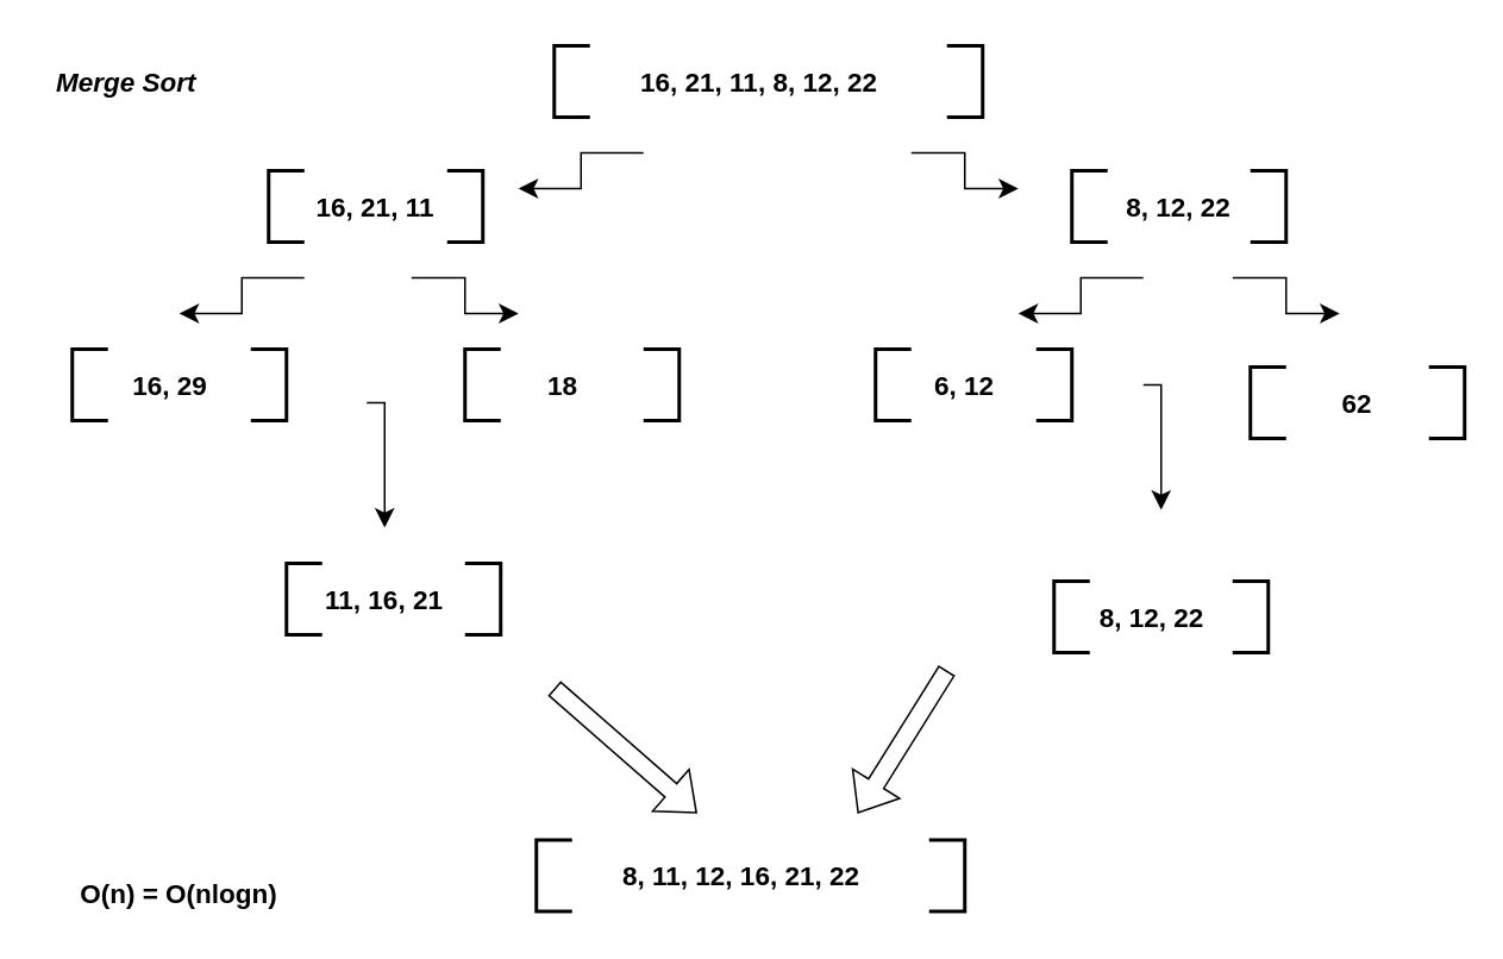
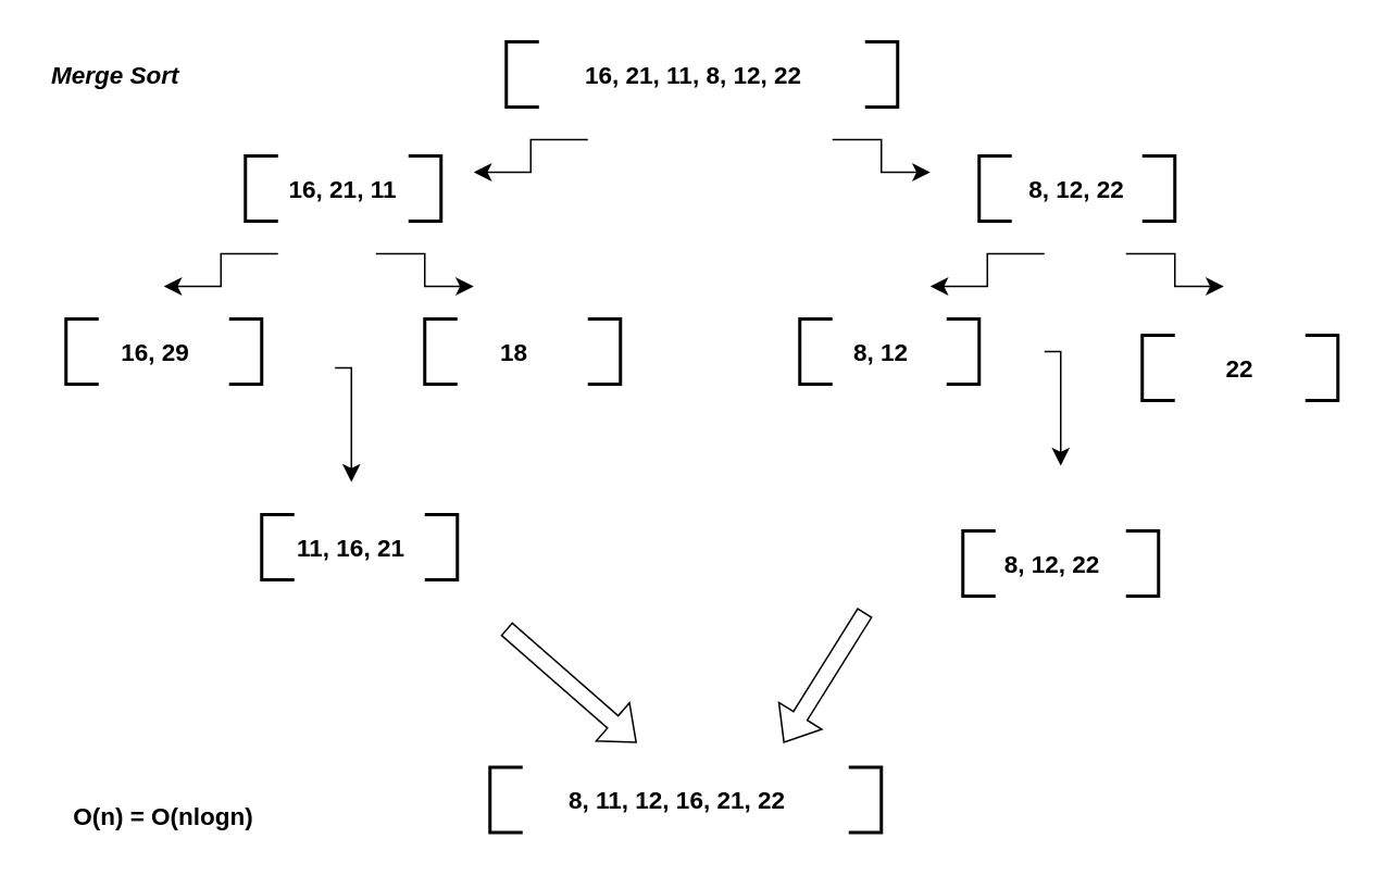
- <mxCell id="25" value="&lt;span style=&quot;font-size: 15px;&quot;&gt;&lt;b&gt;6, 12&lt;/b&gt;&lt;/span&gt;" style="text;html=1;strokeColor=none;fillColor=none;align=center;verticalAlign=middle;whiteSpace=wrap;rounded=0;" vertex="1" parent="1"><mxGeometry x="470" y="195" width="140" height="40" as="geometry" /></mxCell>
+ <mxCell id="25" value="&lt;span style=&quot;font-size: 15px;&quot;&gt;&lt;b&gt;8, 12&lt;/b&gt;&lt;/span&gt;" style="text;html=1;strokeColor=none;fillColor=none;align=center;verticalAlign=middle;whiteSpace=wrap;rounded=0;" vertex="1" parent="1"><mxGeometry x="470" y="195" width="140" height="40" as="geometry" /></mxCell>
- <mxCell id="28" value="&lt;span style=&quot;font-size: 15px;&quot;&gt;&lt;b&gt;62&lt;/b&gt;&lt;/span&gt;" style="text;html=1;strokeColor=none;fillColor=none;align=center;verticalAlign=middle;whiteSpace=wrap;rounded=0;" vertex="1" parent="1"><mxGeometry x="700" y="205" width="120" height="40" as="geometry" /></mxCell>
+ <mxCell id="28" value="&lt;span style=&quot;font-size: 15px;&quot;&gt;&lt;b&gt;22&lt;/b&gt;&lt;/span&gt;" style="text;html=1;strokeColor=none;fillColor=none;align=center;verticalAlign=middle;whiteSpace=wrap;rounded=0;" vertex="1" parent="1"><mxGeometry x="700" y="205" width="120" height="40" as="geometry" /></mxCell>
